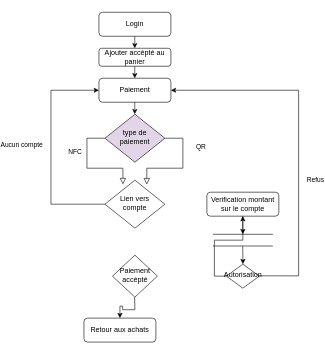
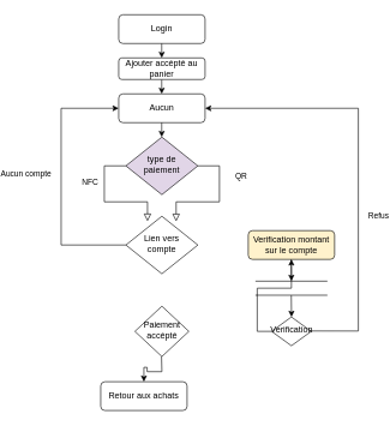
- <mxCell id="6" value="Paiement" style="rounded=1;whiteSpace=wrap;html=1;fontSize=12;glass=0;strokeWidth=1;shadow=0;" vertex="1" parent="1"><mxGeometry x="100" y="130" width="120" height="40" as="geometry" /></mxCell>
+ <mxCell id="6" value="Aucun" style="rounded=1;whiteSpace=wrap;html=1;fontSize=12;glass=0;strokeWidth=1;shadow=0;" vertex="1" parent="1"><mxGeometry x="100" y="130" width="120" height="40" as="geometry" /></mxCell>
- <mxCell id="12" value="Verification montant sur le compte" style="rounded=1;whiteSpace=wrap;html=1;fontSize=12;glass=0;strokeWidth=1;shadow=0;" vertex="1" parent="1"><mxGeometry x="280" y="320" width="120" height="40" as="geometry" /></mxCell>
+ <mxCell id="12" value="Verification montant sur le compte" style="rounded=1;whiteSpace=wrap;html=1;fontSize=12;glass=0;strokeWidth=1;shadow=0;fillColor=#fff2cc;" vertex="1" parent="1"><mxGeometry x="280" y="320" width="120" height="40" as="geometry" /></mxCell>
- <mxCell id="16" value="Autorisation" style="rhombus;whiteSpace=wrap;html=1;shadow=0;fontFamily=Helvetica;fontSize=12;align=center;strokeWidth=1;spacing=6;spacingTop=-4;" vertex="1" parent="1"><mxGeometry x="312.5" y="440" width="55" height="40" as="geometry" /></mxCell>
+ <mxCell id="16" value="Verification" style="rhombus;whiteSpace=wrap;html=1;shadow=0;fontFamily=Helvetica;fontSize=12;align=center;strokeWidth=1;spacing=6;spacingTop=-4;" vertex="1" parent="1"><mxGeometry x="312.5" y="440" width="55" height="40" as="geometry" /></mxCell>
